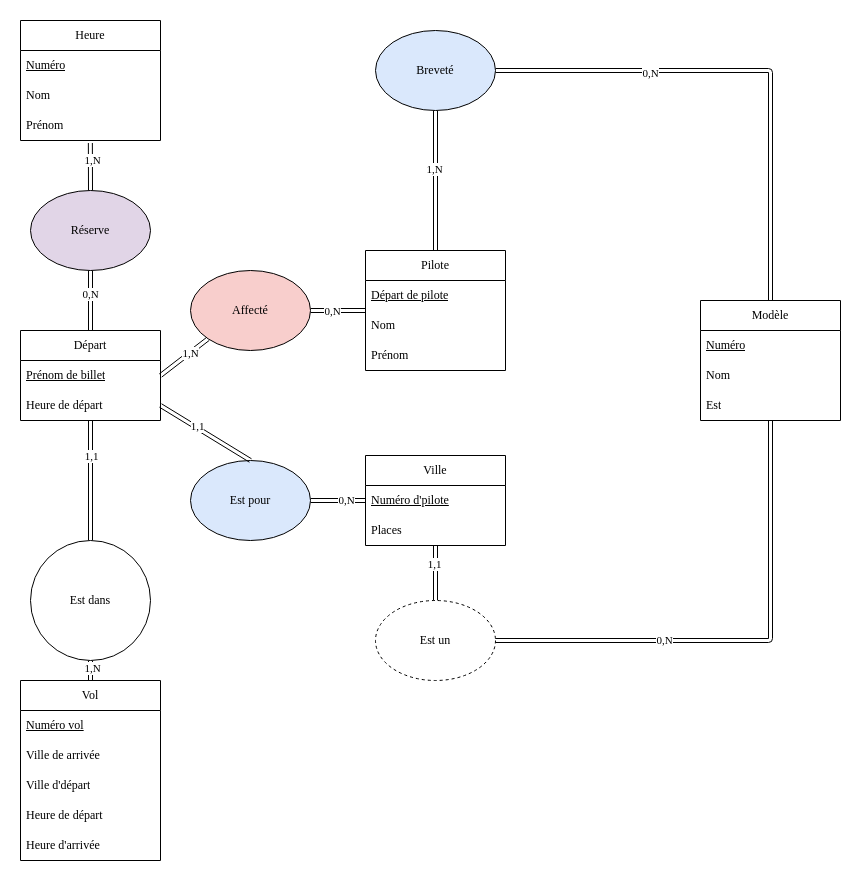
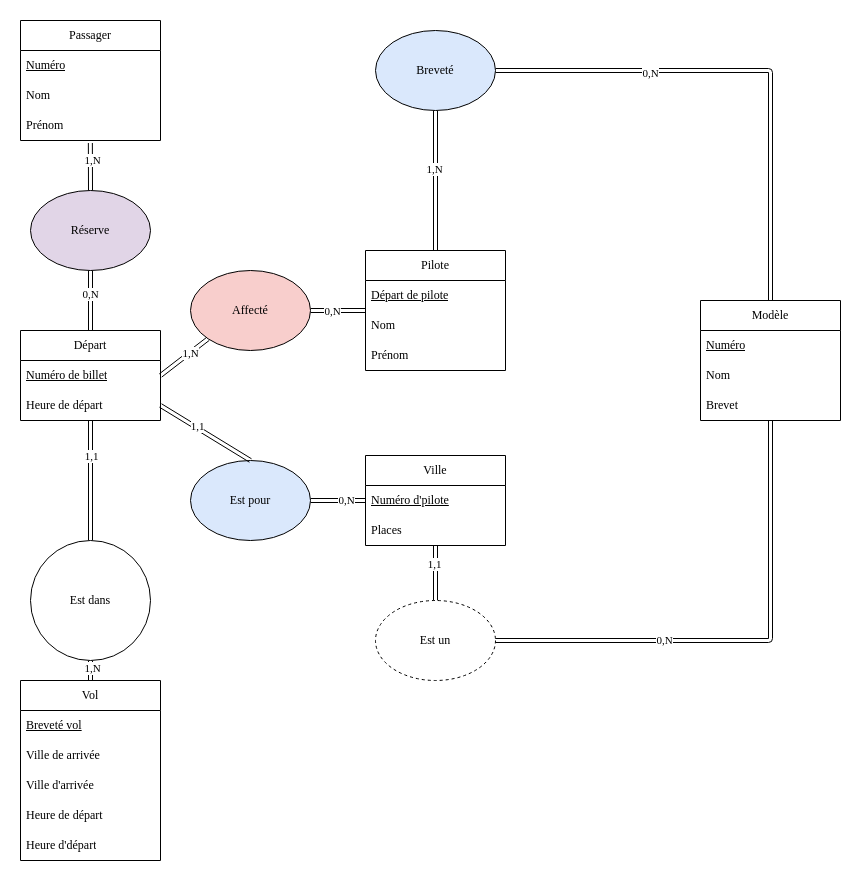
- <mxCell id="2" value="Heure" style="swimlane;fontStyle=0;childLayout=stackLayout;horizontal=1;startSize=30;horizontalStack=0;resizeParent=1;resizeParentMax=0;resizeLast=0;collapsible=1;marginBottom=0;whiteSpace=wrap;html=1;fontFamily=FiraCode Nerd Font Propo;" parent="1" vertex="1"><mxGeometry x="20" y="20" width="140" height="120" as="geometry" /></mxCell>
+ <mxCell id="2" value="Passager" style="swimlane;fontStyle=0;childLayout=stackLayout;horizontal=1;startSize=30;horizontalStack=0;resizeParent=1;resizeParentMax=0;resizeLast=0;collapsible=1;marginBottom=0;whiteSpace=wrap;html=1;fontFamily=FiraCode Nerd Font Propo;" parent="1" vertex="1"><mxGeometry x="20" y="20" width="140" height="120" as="geometry" /></mxCell>
- <mxCell id="20" value="&lt;u&gt;Prénom de billet&lt;/u&gt;" style="text;strokeColor=none;fillColor=none;align=left;verticalAlign=middle;spacingLeft=4;spacingRight=4;overflow=hidden;points=[[0,0.5],[1,0.5]];portConstraint=eastwest;rotatable=0;whiteSpace=wrap;html=1;fontFamily=FiraCode Nerd Font Propo;" parent="19" vertex="1"><mxGeometry y="30" width="140" height="30" as="geometry" /></mxCell>
+ <mxCell id="20" value="&lt;u&gt;Numéro de billet&lt;/u&gt;" style="text;strokeColor=none;fillColor=none;align=left;verticalAlign=middle;spacingLeft=4;spacingRight=4;overflow=hidden;points=[[0,0.5],[1,0.5]];portConstraint=eastwest;rotatable=0;whiteSpace=wrap;html=1;fontFamily=FiraCode Nerd Font Propo;" parent="19" vertex="1"><mxGeometry y="30" width="140" height="30" as="geometry" /></mxCell>
- <mxCell id="25" value="Est" style="text;strokeColor=none;fillColor=none;align=left;verticalAlign=middle;spacingLeft=4;spacingRight=4;overflow=hidden;points=[[0,0.5],[1,0.5]];portConstraint=eastwest;rotatable=0;whiteSpace=wrap;html=1;fontFamily=FiraCode Nerd Font Propo;" parent="22" vertex="1"><mxGeometry y="90" width="140" height="30" as="geometry" /></mxCell>
+ <mxCell id="25" value="Brevet" style="text;strokeColor=none;fillColor=none;align=left;verticalAlign=middle;spacingLeft=4;spacingRight=4;overflow=hidden;points=[[0,0.5],[1,0.5]];portConstraint=eastwest;rotatable=0;whiteSpace=wrap;html=1;fontFamily=FiraCode Nerd Font Propo;" parent="22" vertex="1"><mxGeometry y="90" width="140" height="30" as="geometry" /></mxCell>
- <mxCell id="7" value="&lt;u&gt;Numéro vol&lt;/u&gt;" style="text;strokeColor=none;fillColor=none;align=left;verticalAlign=middle;spacingLeft=4;spacingRight=4;overflow=hidden;points=[[0,0.5],[1,0.5]];portConstraint=eastwest;rotatable=0;whiteSpace=wrap;html=1;fontFamily=FiraCode Nerd Font Propo;" parent="6" vertex="1"><mxGeometry y="30" width="140" height="30" as="geometry" /></mxCell>
+ <mxCell id="7" value="&lt;u&gt;Breveté vol&lt;/u&gt;" style="text;strokeColor=none;fillColor=none;align=left;verticalAlign=middle;spacingLeft=4;spacingRight=4;overflow=hidden;points=[[0,0.5],[1,0.5]];portConstraint=eastwest;rotatable=0;whiteSpace=wrap;html=1;fontFamily=FiraCode Nerd Font Propo;" parent="6" vertex="1"><mxGeometry y="30" width="140" height="30" as="geometry" /></mxCell>
- <mxCell id="9" value="Ville d'départ" style="text;strokeColor=none;fillColor=none;align=left;verticalAlign=middle;spacingLeft=4;spacingRight=4;overflow=hidden;points=[[0,0.5],[1,0.5]];portConstraint=eastwest;rotatable=0;whiteSpace=wrap;html=1;fontFamily=FiraCode Nerd Font Propo;" parent="6" vertex="1"><mxGeometry y="90" width="140" height="30" as="geometry" /></mxCell>
+ <mxCell id="9" value="Ville d'arrivée" style="text;strokeColor=none;fillColor=none;align=left;verticalAlign=middle;spacingLeft=4;spacingRight=4;overflow=hidden;points=[[0,0.5],[1,0.5]];portConstraint=eastwest;rotatable=0;whiteSpace=wrap;html=1;fontFamily=FiraCode Nerd Font Propo;" parent="6" vertex="1"><mxGeometry y="90" width="140" height="30" as="geometry" /></mxCell>
- <mxCell id="11" value="Heure d'arrivée" style="text;strokeColor=none;fillColor=none;align=left;verticalAlign=middle;spacingLeft=4;spacingRight=4;overflow=hidden;points=[[0,0.5],[1,0.5]];portConstraint=eastwest;rotatable=0;whiteSpace=wrap;html=1;fontFamily=FiraCode Nerd Font Propo;" parent="6" vertex="1"><mxGeometry y="150" width="140" height="30" as="geometry" /></mxCell>
+ <mxCell id="11" value="Heure d'départ" style="text;strokeColor=none;fillColor=none;align=left;verticalAlign=middle;spacingLeft=4;spacingRight=4;overflow=hidden;points=[[0,0.5],[1,0.5]];portConstraint=eastwest;rotatable=0;whiteSpace=wrap;html=1;fontFamily=FiraCode Nerd Font Propo;" parent="6" vertex="1"><mxGeometry y="150" width="140" height="30" as="geometry" /></mxCell>
